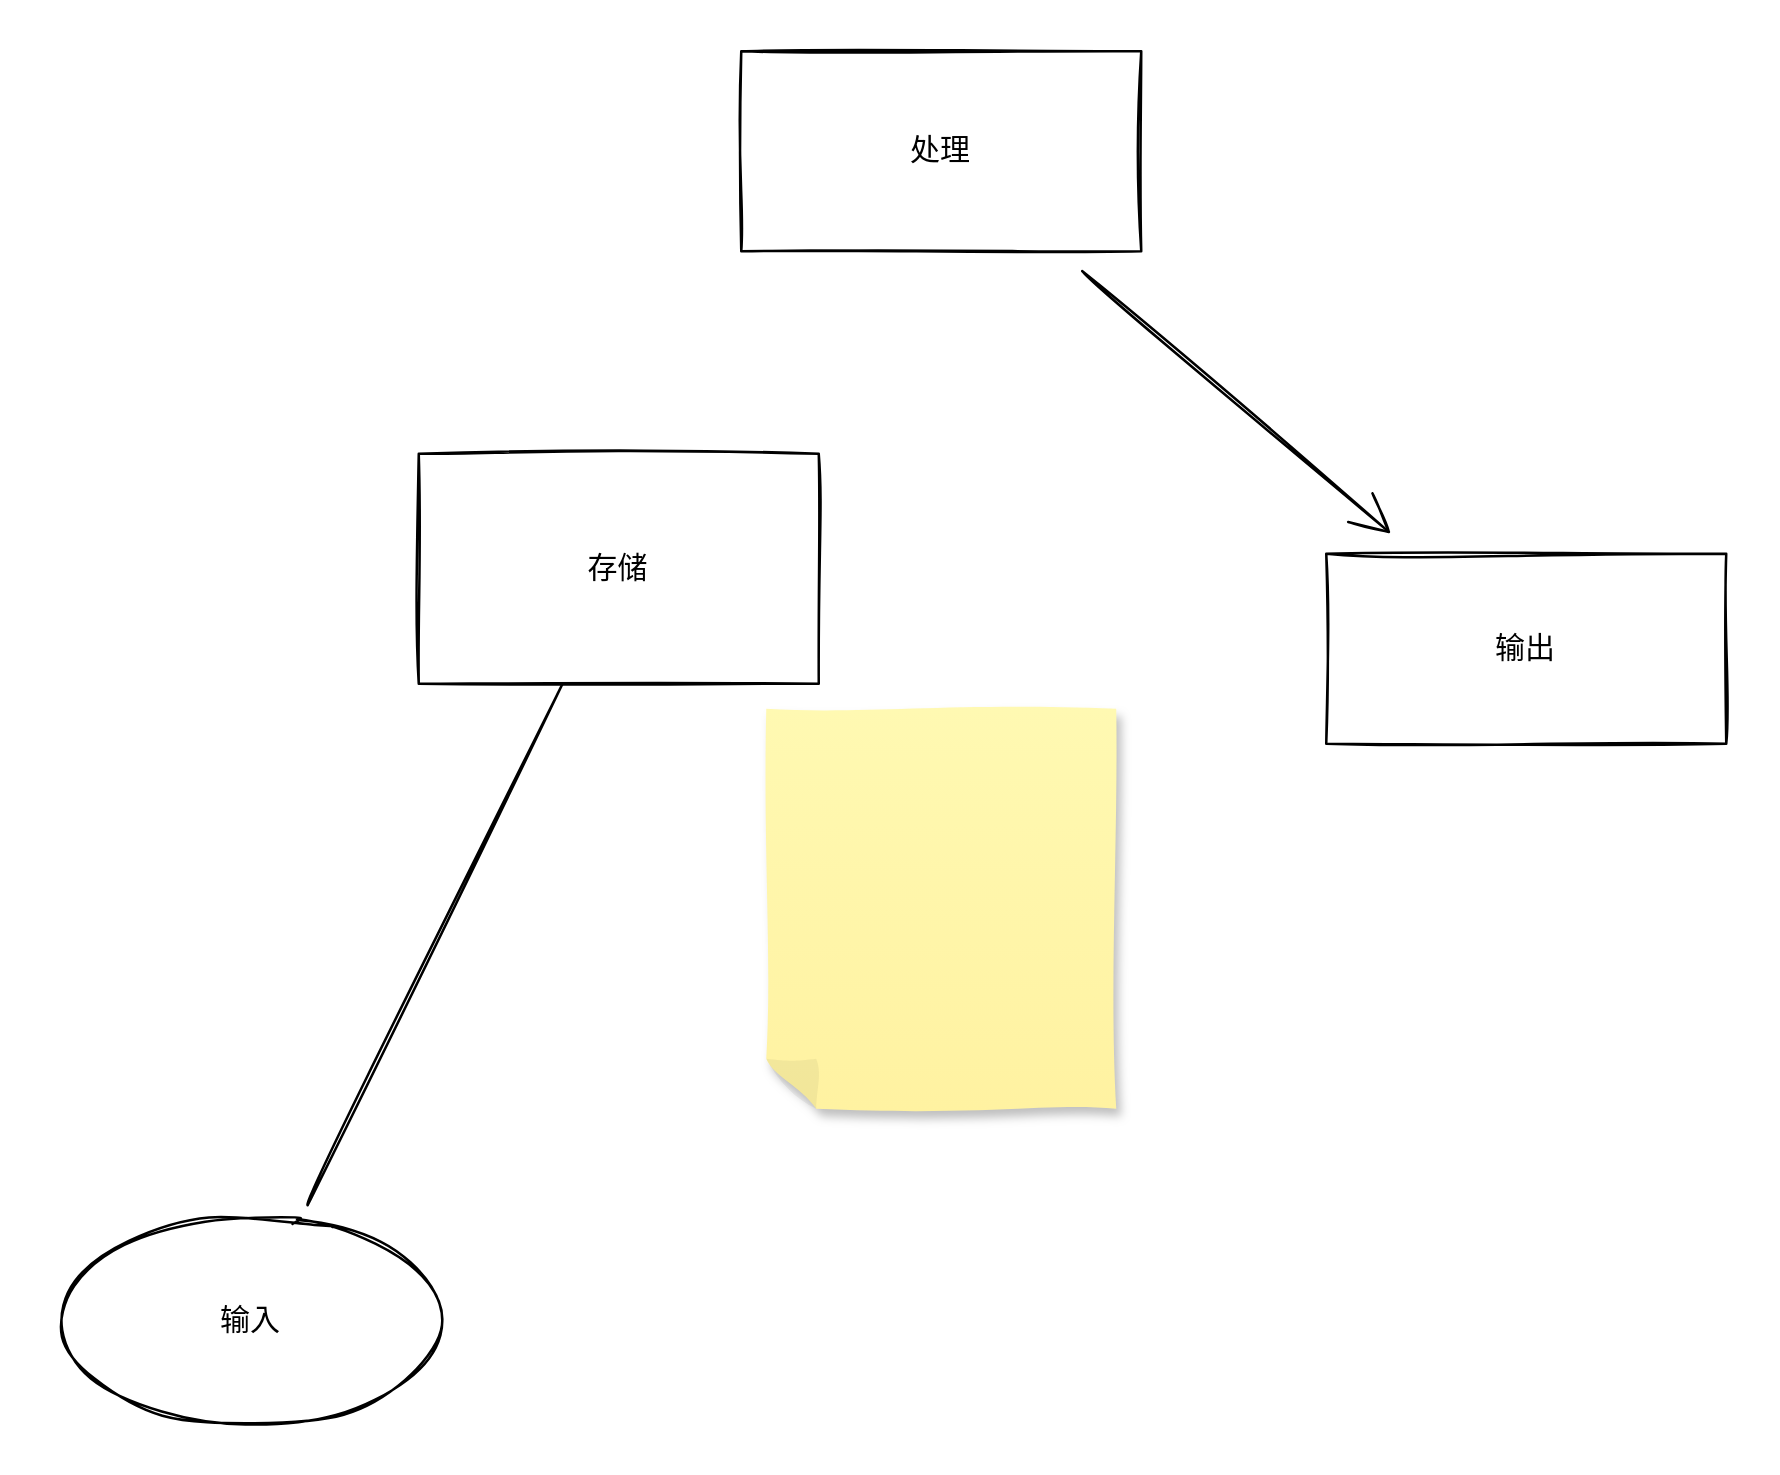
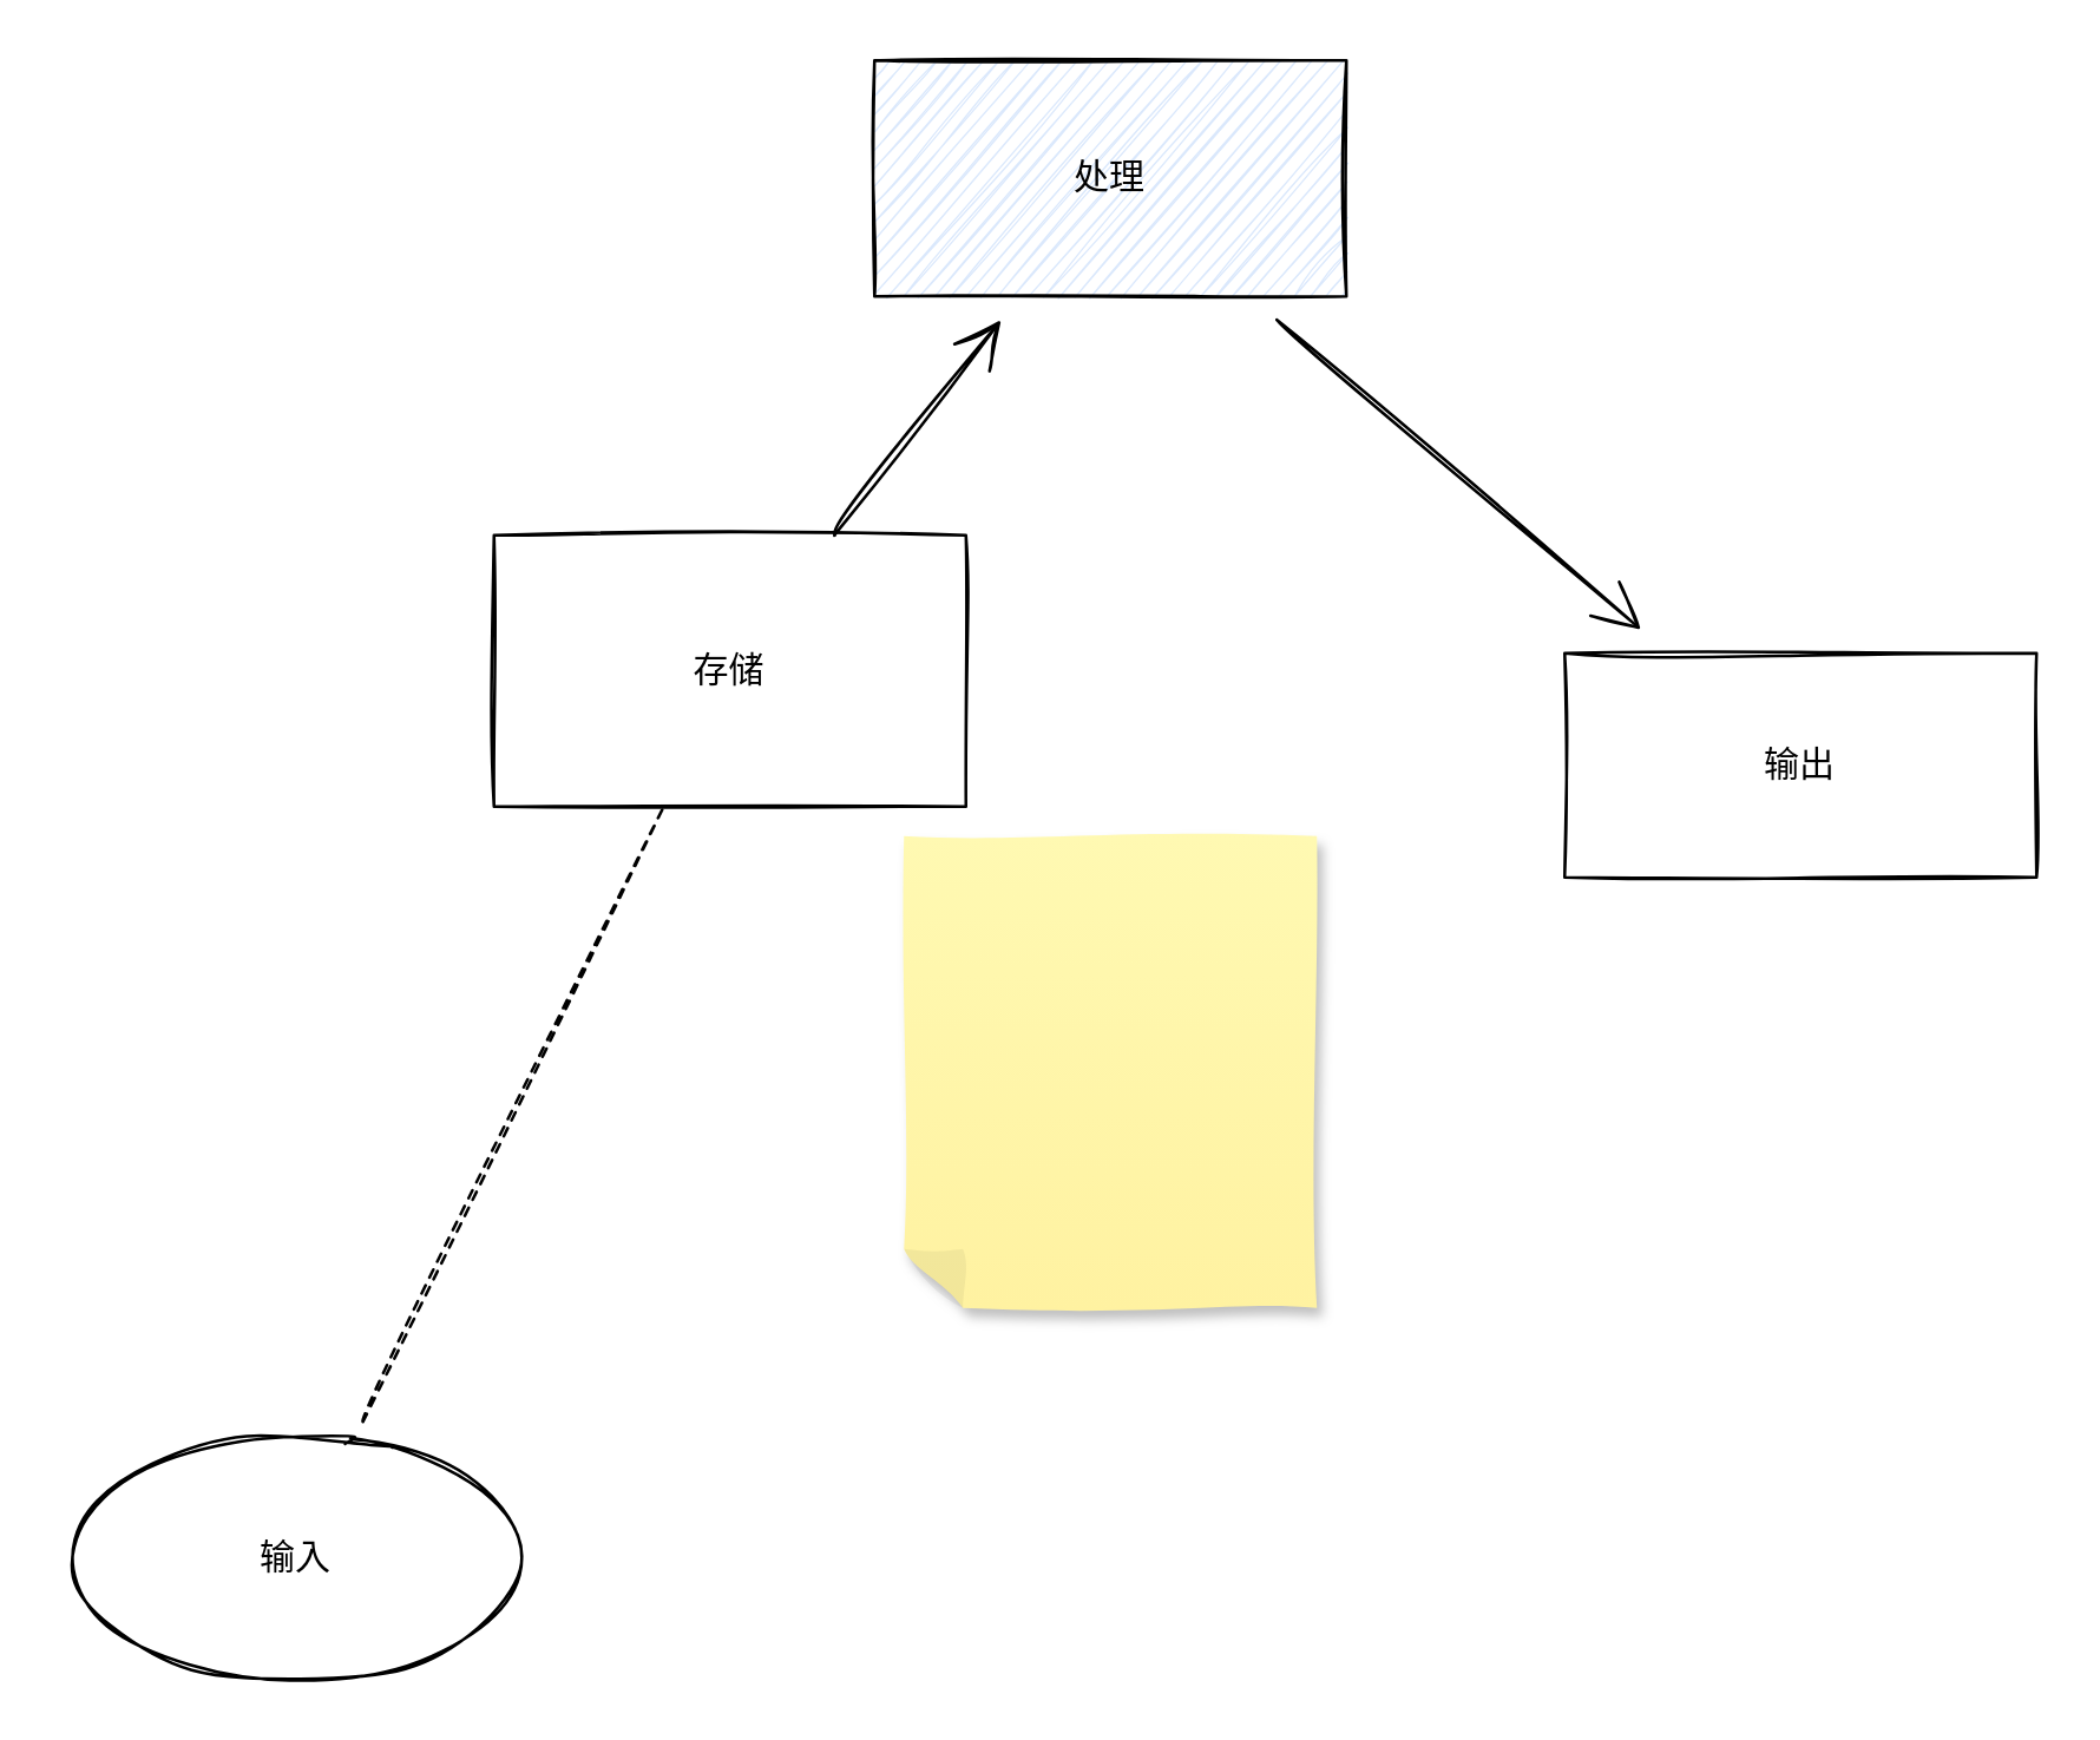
- <mxCell id="5" value="处理" style="rounded=0;whiteSpace=wrap;html=1;hachureGap=4;sketch=1;" parent="1" vertex="1"><mxGeometry x="296" y="20" width="160" height="80" as="geometry" /></mxCell>
+ <mxCell id="5" value="处理" style="rounded=0;whiteSpace=wrap;html=1;hachureGap=4;sketch=1;fillColor=#dae8fc;" parent="1" vertex="1"><mxGeometry x="296" y="20" width="160" height="80" as="geometry" /></mxCell>
+ <mxCell id="2" value="" style="edgeStyle=none;curved=1;rounded=0;orthogonalLoop=1;jettySize=auto;html=1;endArrow=open;startSize=14;endSize=14;targetPerimeterSpacing=8;startArrow=none;sketch=1;" parent="1" source="7" target="5" edge="1"><mxGeometry relative="1" as="geometry" /></mxCell>
- <mxCell id="8" value="" style="edgeStyle=none;curved=1;rounded=0;orthogonalLoop=1;jettySize=auto;html=1;endArrow=none;startSize=14;endSize=14;sourcePerimeterSpacing=8;sketch=1;" parent="1" source="3" target="7" edge="1"><mxGeometry relative="1" as="geometry"><mxPoint x="128.308" y="480" as="sourcePoint" /><mxPoint x="347.692" y="108" as="targetPoint" /></mxGeometry></mxCell>
+ <mxCell id="8" value="" style="edgeStyle=none;curved=1;rounded=0;orthogonalLoop=1;jettySize=auto;html=1;endArrow=none;startSize=14;endSize=14;sourcePerimeterSpacing=8;sketch=1;dashed=1;" parent="1" source="3" target="7" edge="1"><mxGeometry relative="1" as="geometry"><mxPoint x="128.308" y="480" as="sourcePoint" /><mxPoint x="347.692" y="108" as="targetPoint" /></mxGeometry></mxCell>
